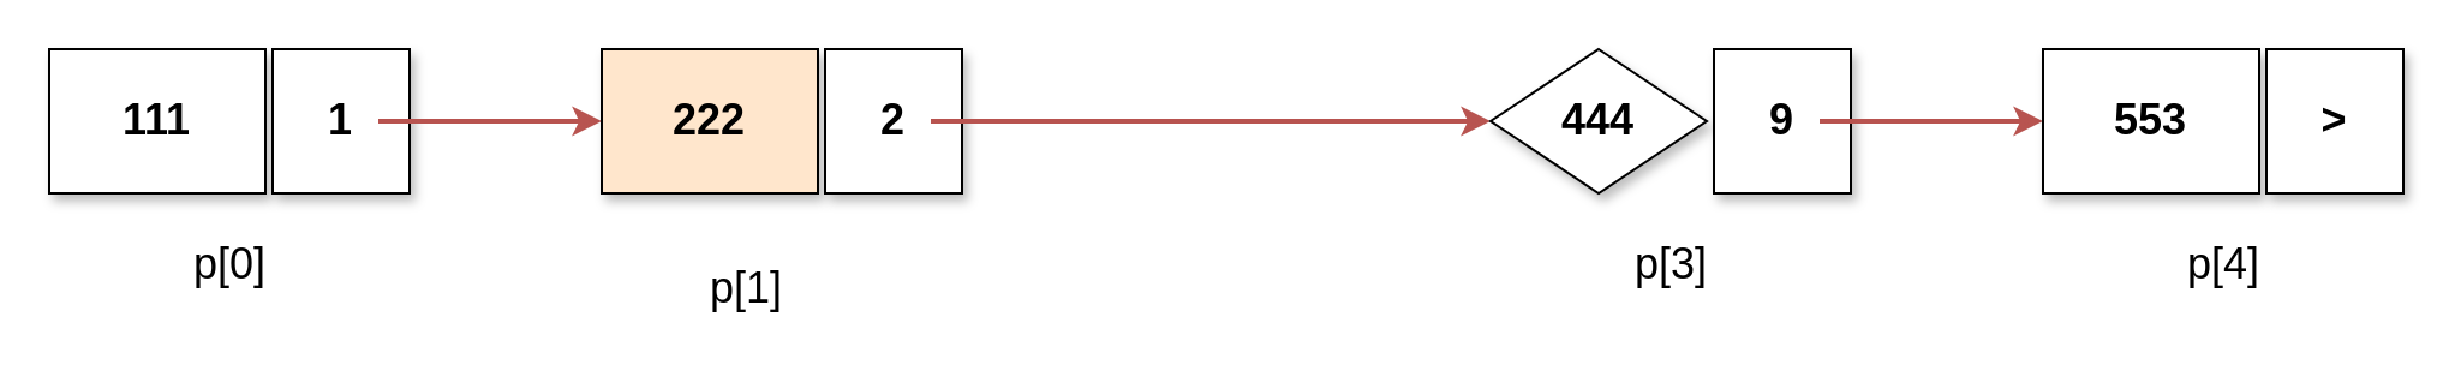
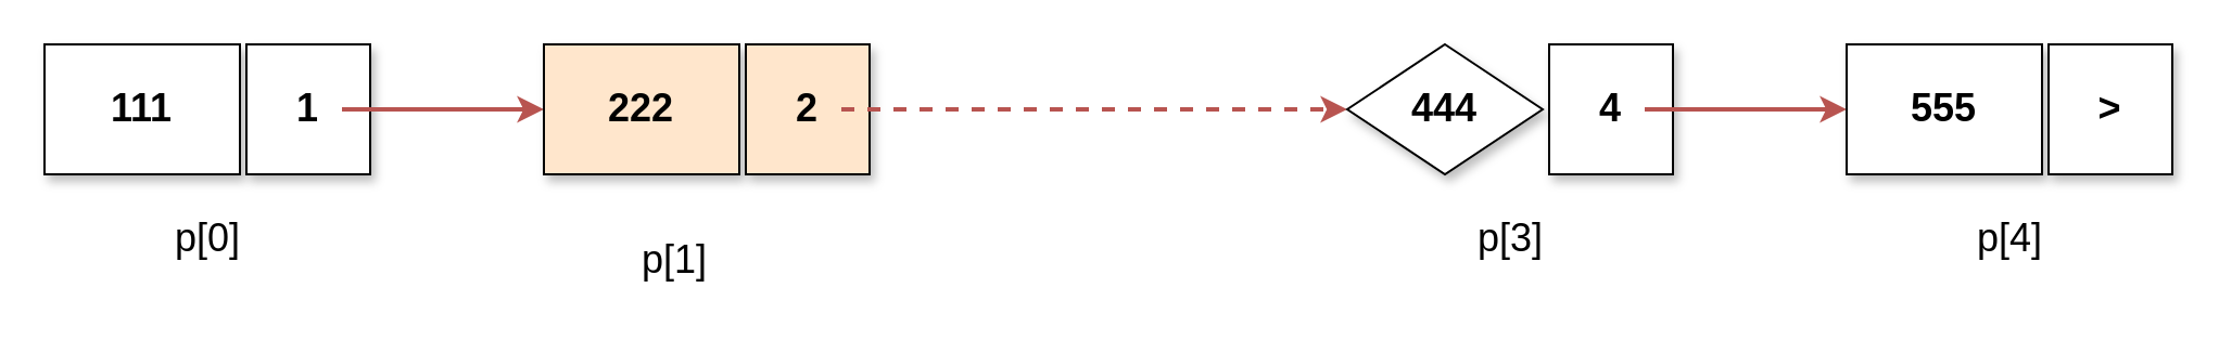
- <mxCell id="7" value="2" style="rounded=0;whiteSpace=wrap;html=1;fontStyle=1;fontSize=18;shadow=1;" parent="1" vertex="1"><mxGeometry x="343" y="20" width="57" height="60" as="geometry" /></mxCell>
+ <mxCell id="7" value="2" style="rounded=0;whiteSpace=wrap;html=1;fontStyle=1;fontSize=18;shadow=1;fillColor=#ffe6cc;" parent="1" vertex="1"><mxGeometry x="343" y="20" width="57" height="60" as="geometry" /></mxCell>
- <mxCell id="9" value="" style="endArrow=classic;html=1;fontSize=18;exitX=0.772;exitY=0.5;exitDx=0;exitDy=0;exitPerimeter=0;fillColor=#f8cecc;strokeColor=#b85450;strokeWidth=2;shadow=0;entryX=0;entryY=0.5;entryDx=0;entryDy=0;" parent="1" source="7" edge="1" target="10"><mxGeometry width="50" height="50" relative="1" as="geometry"><mxPoint x="460" y="200" as="sourcePoint" /><mxPoint x="480" y="50" as="targetPoint" /></mxGeometry></mxCell>
+ <mxCell id="9" value="" style="endArrow=classic;html=1;fontSize=18;exitX=0.772;exitY=0.5;exitDx=0;exitDy=0;exitPerimeter=0;fillColor=#f8cecc;strokeColor=#b85450;strokeWidth=2;shadow=0;entryX=0;entryY=0.5;entryDx=0;entryDy=0;dashed=1;" parent="1" source="7" edge="1" target="10"><mxGeometry width="50" height="50" relative="1" as="geometry"><mxPoint x="460" y="200" as="sourcePoint" /><mxPoint x="480" y="50" as="targetPoint" /></mxGeometry></mxCell>
- <mxCell id="11" value="9" style="rounded=0;whiteSpace=wrap;html=1;fontStyle=1;fontSize=18;shadow=1;" parent="1" vertex="1"><mxGeometry x="713" y="20" width="57" height="60" as="geometry" /></mxCell>
+ <mxCell id="11" value="4" style="rounded=0;whiteSpace=wrap;html=1;fontStyle=1;fontSize=18;shadow=1;" parent="1" vertex="1"><mxGeometry x="713" y="20" width="57" height="60" as="geometry" /></mxCell>
- <mxCell id="14" value="553" style="rounded=0;whiteSpace=wrap;html=1;fontStyle=1;fontSize=18;shadow=1;" parent="1" vertex="1"><mxGeometry x="850" y="20" width="90" height="60" as="geometry" /></mxCell>
+ <mxCell id="14" value="555" style="rounded=0;whiteSpace=wrap;html=1;fontStyle=1;fontSize=18;shadow=1;" parent="1" vertex="1"><mxGeometry x="850" y="20" width="90" height="60" as="geometry" /></mxCell>
